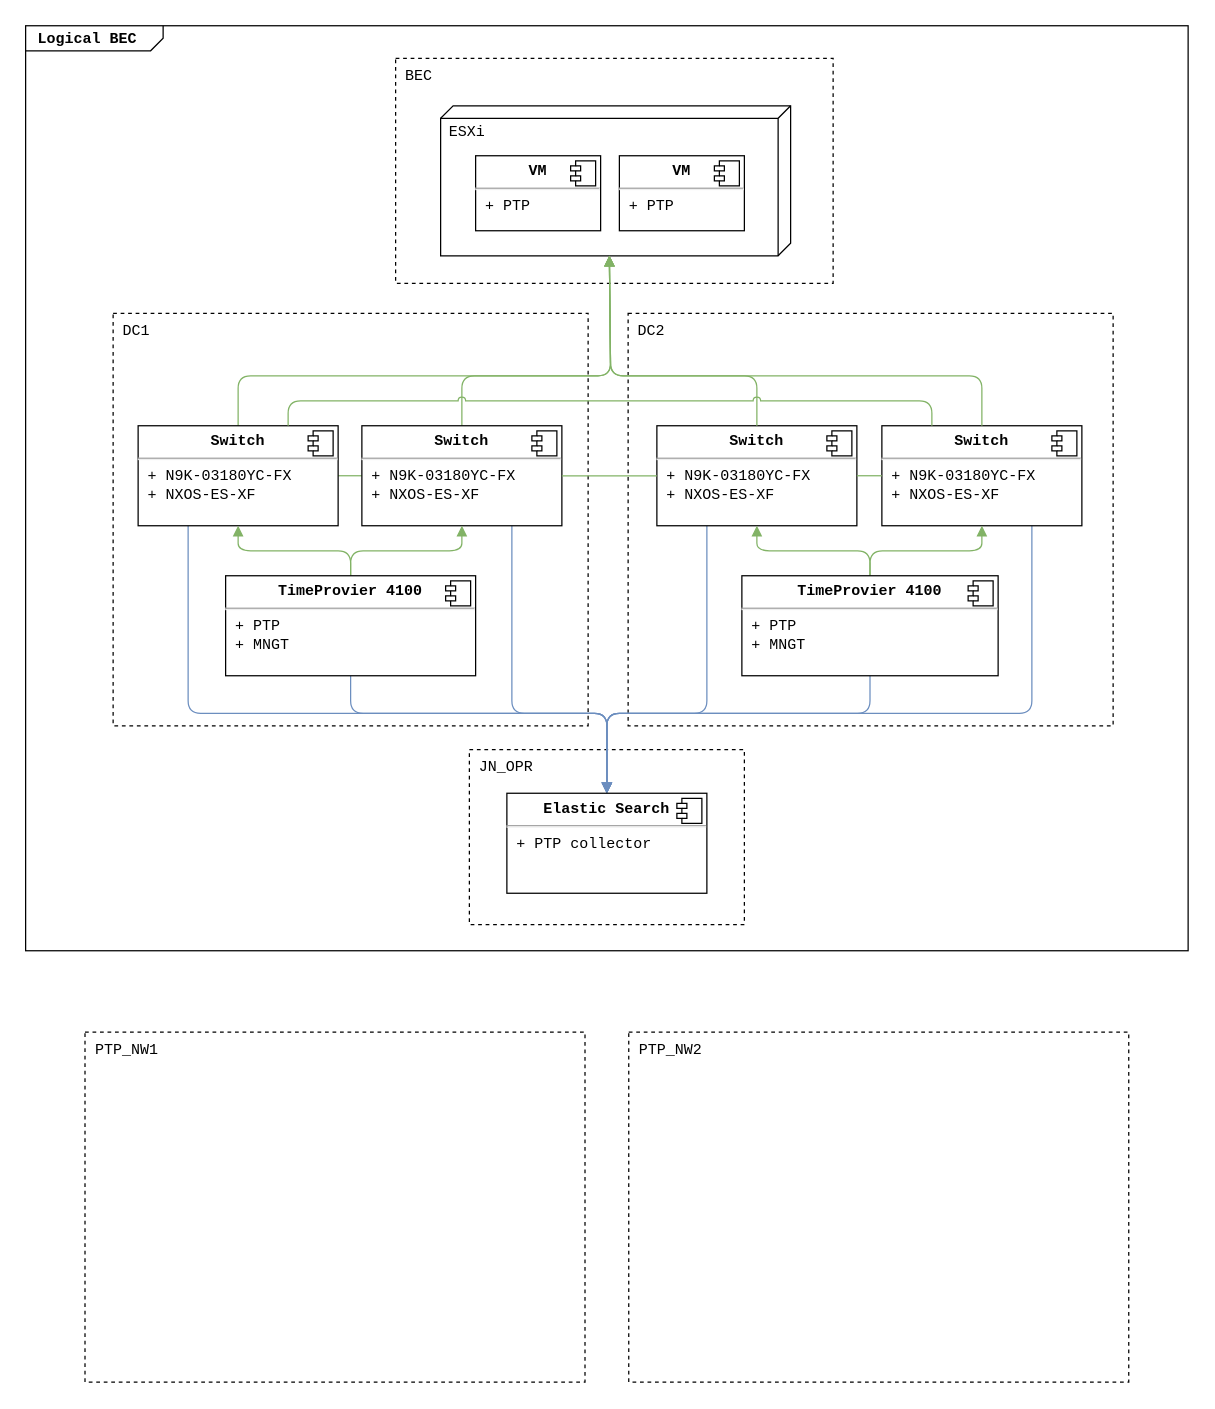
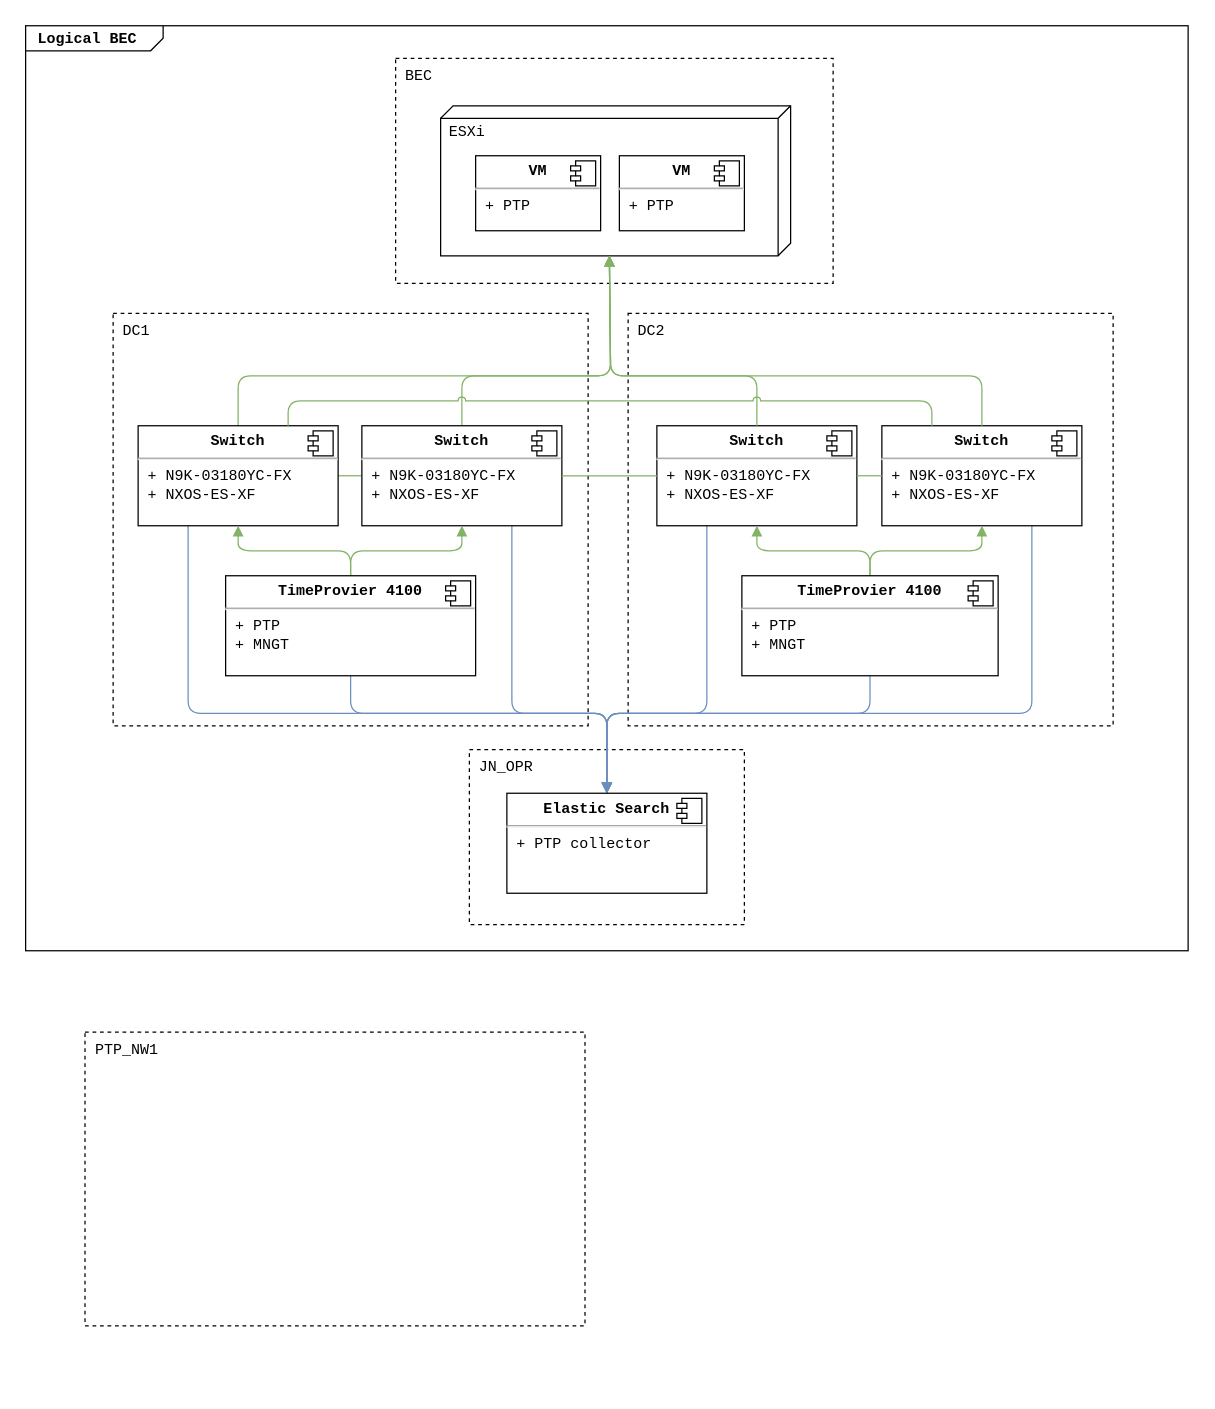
- <mxCell id="12" value="PTP_NW1" style="html=1;rounded=0;dashed=1;fillColor=none;imageVerticalAlign=middle;align=left;verticalAlign=top;spacing=3;spacingLeft=5;comic=0;absoluteArcSize=0;noLabel=0;fixDash=0;part=0;backgroundOutline=0;fontFamily=Courier New;fontStyle=0" parent="1" vertex="1"><mxGeometry x="67.5" y="825" width="400" height="280" as="geometry" /></mxCell>
+ <mxCell id="12" value="PTP_NW1" style="html=1;rounded=0;dashed=1;fillColor=none;imageVerticalAlign=middle;align=left;verticalAlign=top;spacing=3;spacingLeft=5;comic=0;absoluteArcSize=0;noLabel=0;fixDash=0;part=0;backgroundOutline=0;fontFamily=Courier New;fontStyle=0" parent="1" vertex="1"><mxGeometry x="67.5" y="825" width="400" height="235" as="geometry" /></mxCell>
- <mxCell id="13" value="PTP_NW2" style="html=1;rounded=0;dashed=1;fillColor=none;imageVerticalAlign=middle;align=left;verticalAlign=top;spacing=3;spacingLeft=5;fontFamily=Courier New;fontStyle=0" parent="1" vertex="1"><mxGeometry x="502.5" y="825" width="400" height="280" as="geometry" /></mxCell>
